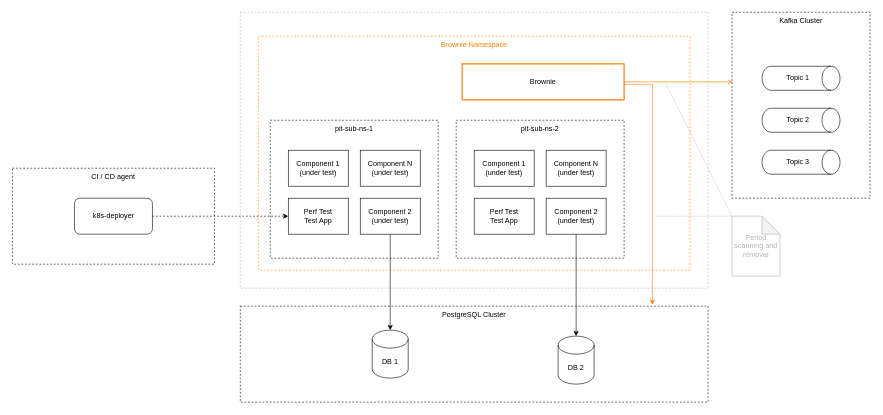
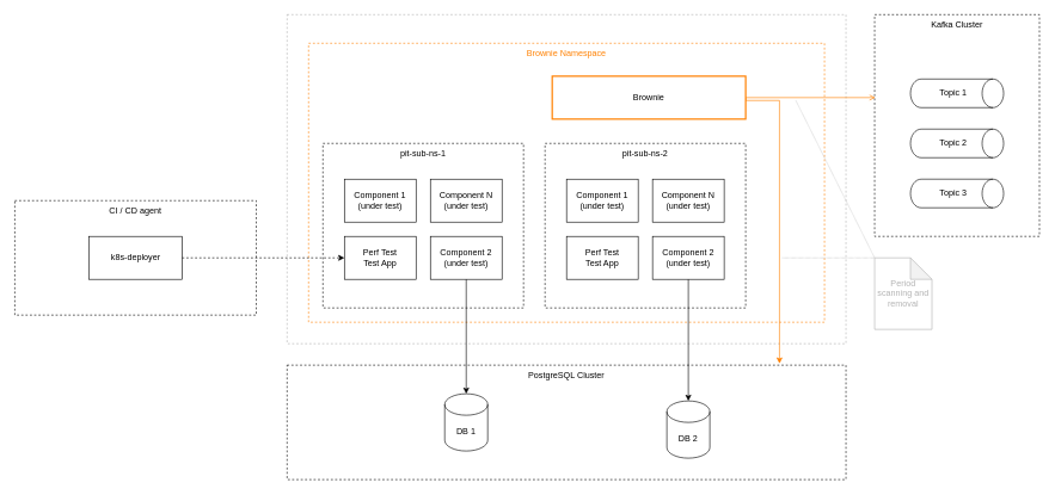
- <mxCell id="21" value="k8s-deployer" style="whiteSpace=wrap;html=1;rounded=1;" vertex="1" parent="19"><mxGeometry x="103.5" y="50" width="130" height="60" as="geometry" /></mxCell>
+ <mxCell id="21" value="k8s-deployer" style="rounded=0;whiteSpace=wrap;html=1;" vertex="1" parent="19"><mxGeometry x="103.5" y="50" width="130" height="60" as="geometry" /></mxCell>
